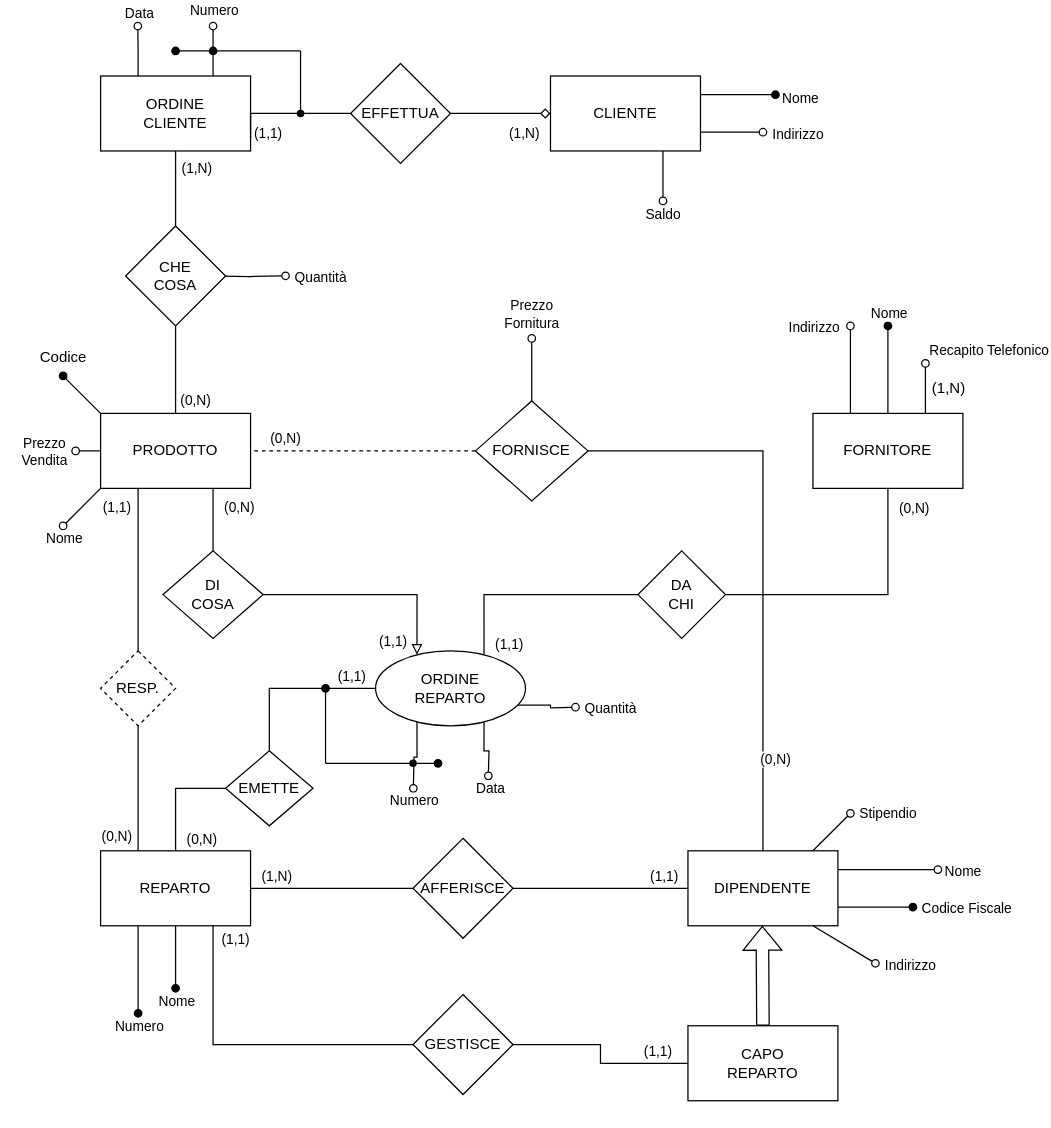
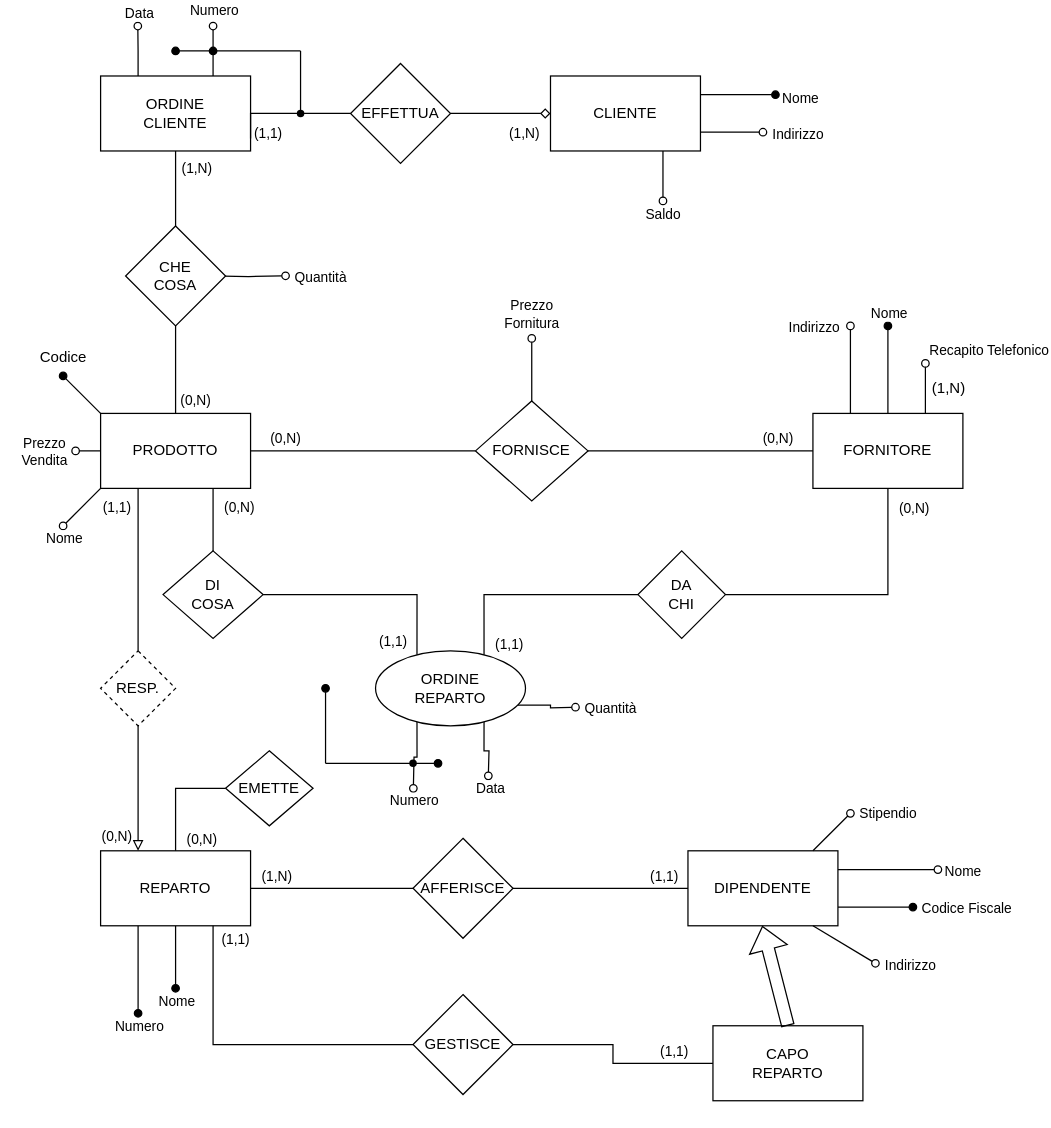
- <mxCell id="13" value="(0,N)" style="edgeStyle=orthogonalEdgeStyle;rounded=0;orthogonalLoop=1;jettySize=auto;html=1;entryX=1;entryY=0.5;entryDx=0;entryDy=0;startArrow=none;startFill=0;endArrow=none;endFill=0;labelPosition=center;verticalLabelPosition=middle;align=center;verticalAlign=middle;dashed=1;" parent="1" source="16" target="4" edge="1"><mxGeometry x="0.684" y="-10" relative="1" as="geometry"><mxPoint as="offset" /></mxGeometry></mxCell>
+ <mxCell id="13" value="(0,N)" style="edgeStyle=orthogonalEdgeStyle;rounded=0;orthogonalLoop=1;jettySize=auto;html=1;entryX=1;entryY=0.5;entryDx=0;entryDy=0;startArrow=none;startFill=0;endArrow=none;endFill=0;labelPosition=center;verticalLabelPosition=middle;align=center;verticalAlign=middle;" parent="1" source="16" target="4" edge="1"><mxGeometry x="0.684" y="-10" relative="1" as="geometry"><mxPoint as="offset" /></mxGeometry></mxCell>
- <mxCell id="68" style="edgeStyle=orthogonalEdgeStyle;rounded=0;orthogonalLoop=1;jettySize=auto;html=1;exitX=1;exitY=0.5;exitDx=0;exitDy=0;entryX=0.25;entryY=0;entryDx=0;entryDy=0;endArrow=block;endFill=0;" edge="1" parent="1" source="72" target="54"><mxGeometry relative="1" as="geometry" /></mxCell>
+ <mxCell id="68" style="edgeStyle=orthogonalEdgeStyle;rounded=0;orthogonalLoop=1;jettySize=auto;html=1;exitX=1;exitY=0.5;exitDx=0;exitDy=0;entryX=0.25;entryY=0;entryDx=0;entryDy=0;endArrow=none;endFill=0;" edge="1" parent="1" source="72" target="54"><mxGeometry relative="1" as="geometry" /></mxCell>
- <mxCell id="12" value="(0,N)" style="edgeStyle=orthogonalEdgeStyle;rounded=0;orthogonalLoop=1;jettySize=auto;html=1;endArrow=none;endFill=0;verticalAlign=middle;" parent="1" source="16" target="28" edge="1"><mxGeometry x="0.684" y="10" relative="1" as="geometry"><mxPoint as="offset" /></mxGeometry></mxCell>
+ <mxCell id="12" value="(0,N)" style="edgeStyle=orthogonalEdgeStyle;rounded=0;orthogonalLoop=1;jettySize=auto;html=1;endArrow=none;endFill=0;verticalAlign=middle;" parent="1" source="16" target="11" edge="1"><mxGeometry x="0.684" y="10" relative="1" as="geometry"><mxPoint as="offset" /></mxGeometry></mxCell>
- <mxCell id="55" style="edgeStyle=orthogonalEdgeStyle;rounded=0;orthogonalLoop=1;jettySize=auto;html=1;exitX=0.5;exitY=0;exitDx=0;exitDy=0;entryX=0;entryY=0.5;entryDx=0;entryDy=0;endArrow=none;endFill=0;" edge="1" parent="1" source="59" target="54"><mxGeometry relative="1" as="geometry"><Array as="points"><mxPoint x="215" y="550" /></Array></mxGeometry></mxCell>
- <mxCell id="56" value="(1,1)" style="edgeLabel;html=1;align=center;verticalAlign=middle;resizable=0;points=[];" vertex="1" connectable="0" parent="55"><mxGeometry x="0.31" y="3" relative="1" as="geometry"><mxPoint x="27" y="-7" as="offset" /></mxGeometry></mxCell>
- <mxCell id="73" style="edgeStyle=orthogonalEdgeStyle;rounded=0;orthogonalLoop=1;jettySize=auto;html=1;entryX=0.25;entryY=0;entryDx=0;entryDy=0;endArrow=none;endFill=0;" edge="1" parent="1" source="77" target="23"><mxGeometry relative="1" as="geometry" /></mxCell>
+ <mxCell id="73" style="edgeStyle=orthogonalEdgeStyle;rounded=0;orthogonalLoop=1;jettySize=auto;html=1;entryX=0.25;entryY=0;entryDx=0;entryDy=0;endArrow=block;endFill=0;" edge="1" parent="1" source="77" target="23"><mxGeometry relative="1" as="geometry" /></mxCell>
- <mxCell id="31" value="CAPO&lt;div&gt;REPARTO&lt;/div&gt;" style="rounded=0;whiteSpace=wrap;html=1;" parent="1" vertex="1"><mxGeometry x="550" y="820" width="120" height="60" as="geometry" /></mxCell>
+ <mxCell id="31" value="CAPO&lt;div&gt;REPARTO&lt;/div&gt;" style="rounded=0;whiteSpace=wrap;html=1;" parent="1" vertex="1"><mxGeometry x="570" y="820" width="120" height="60" as="geometry" /></mxCell>
